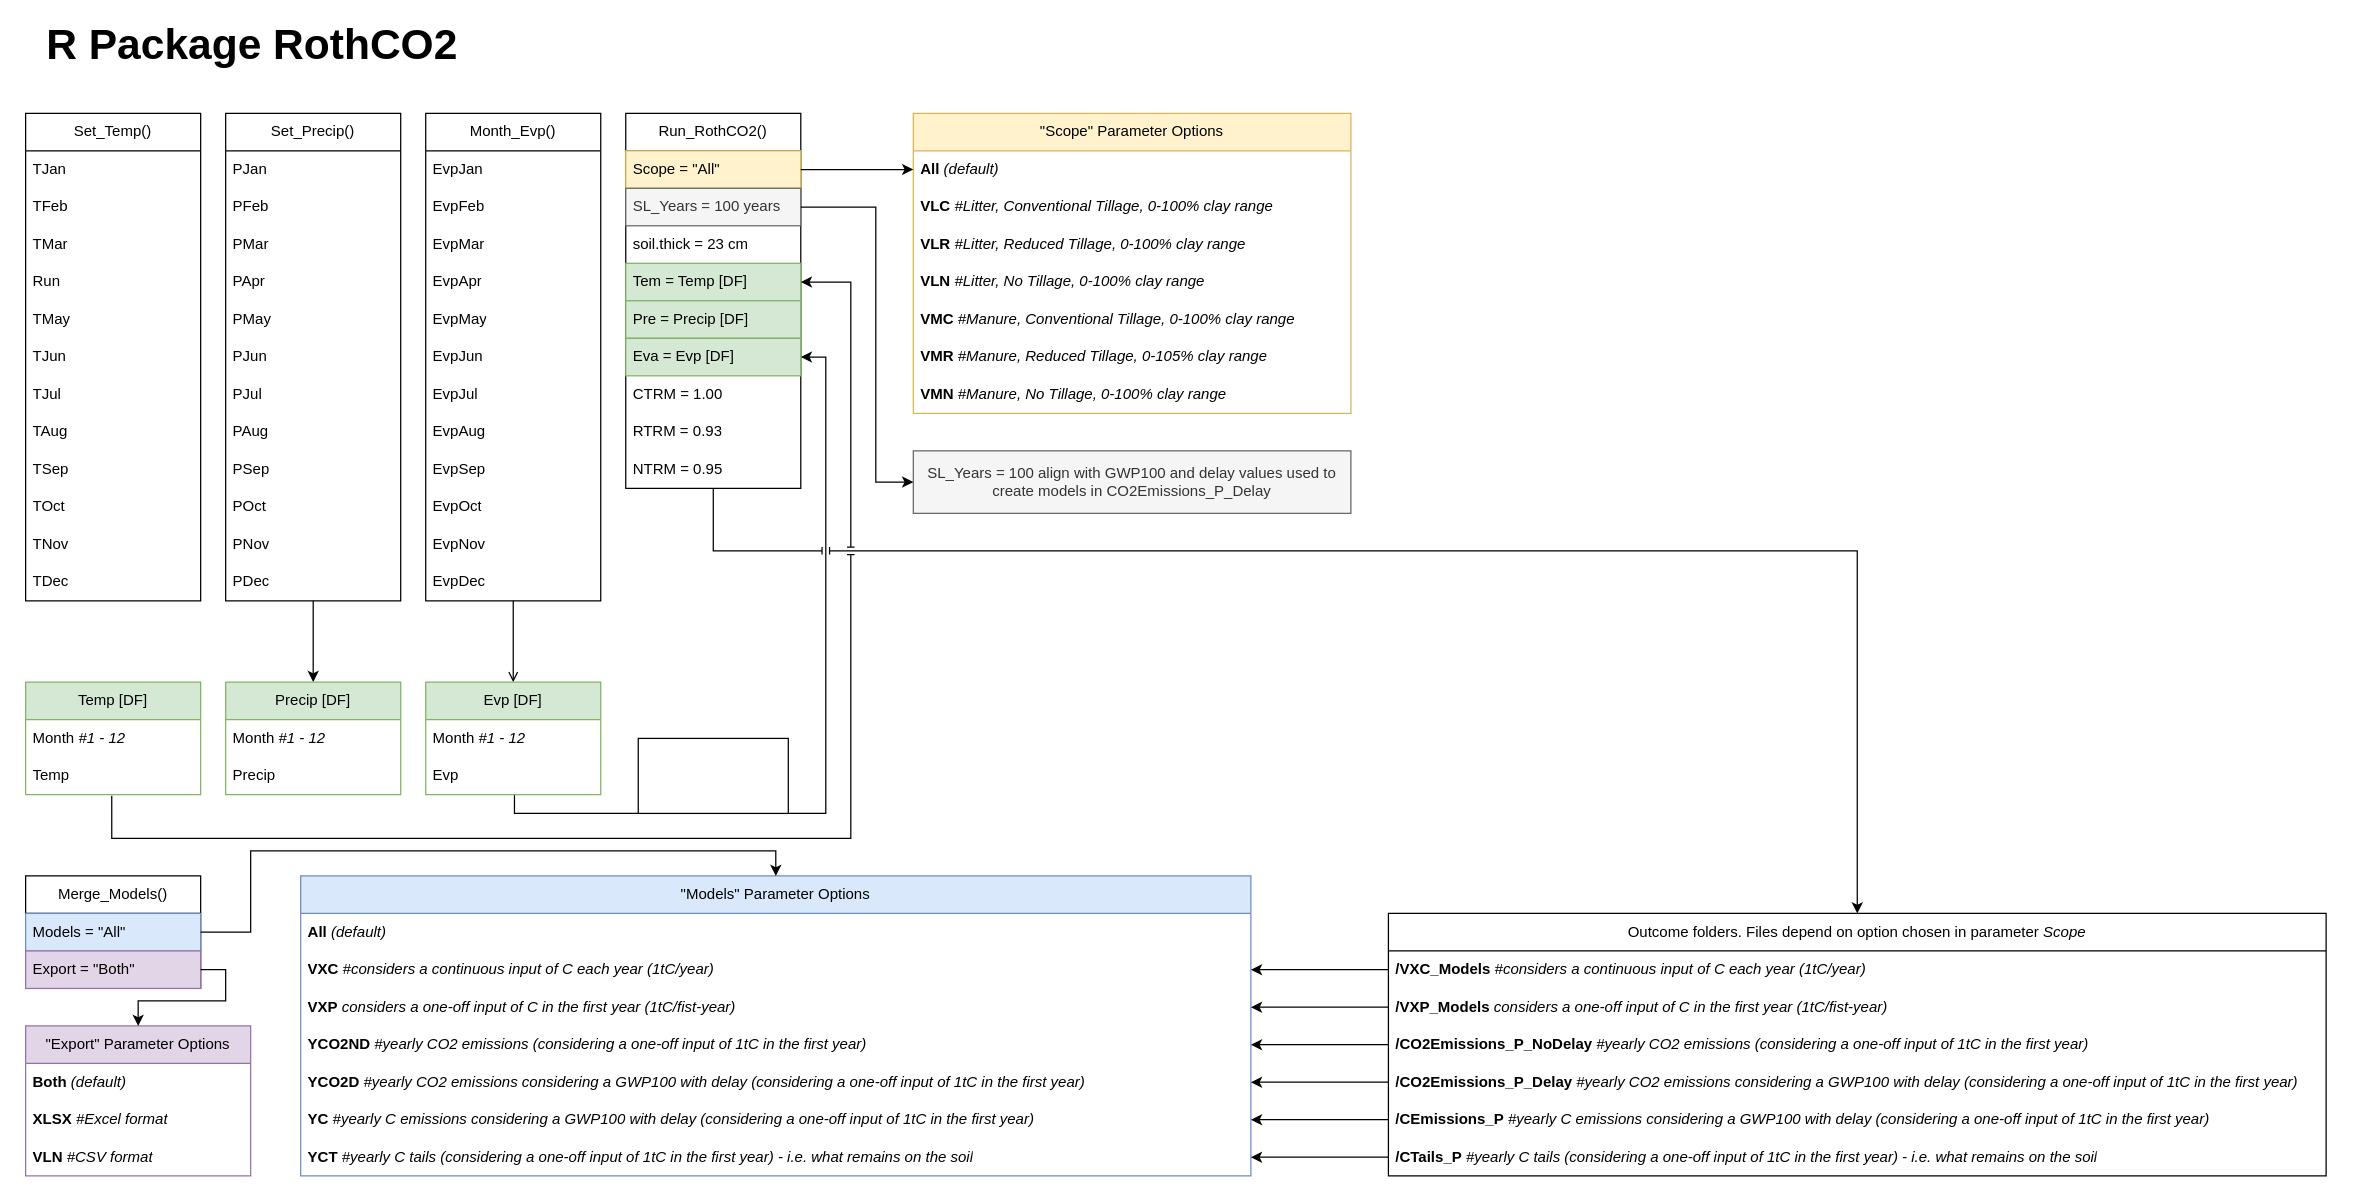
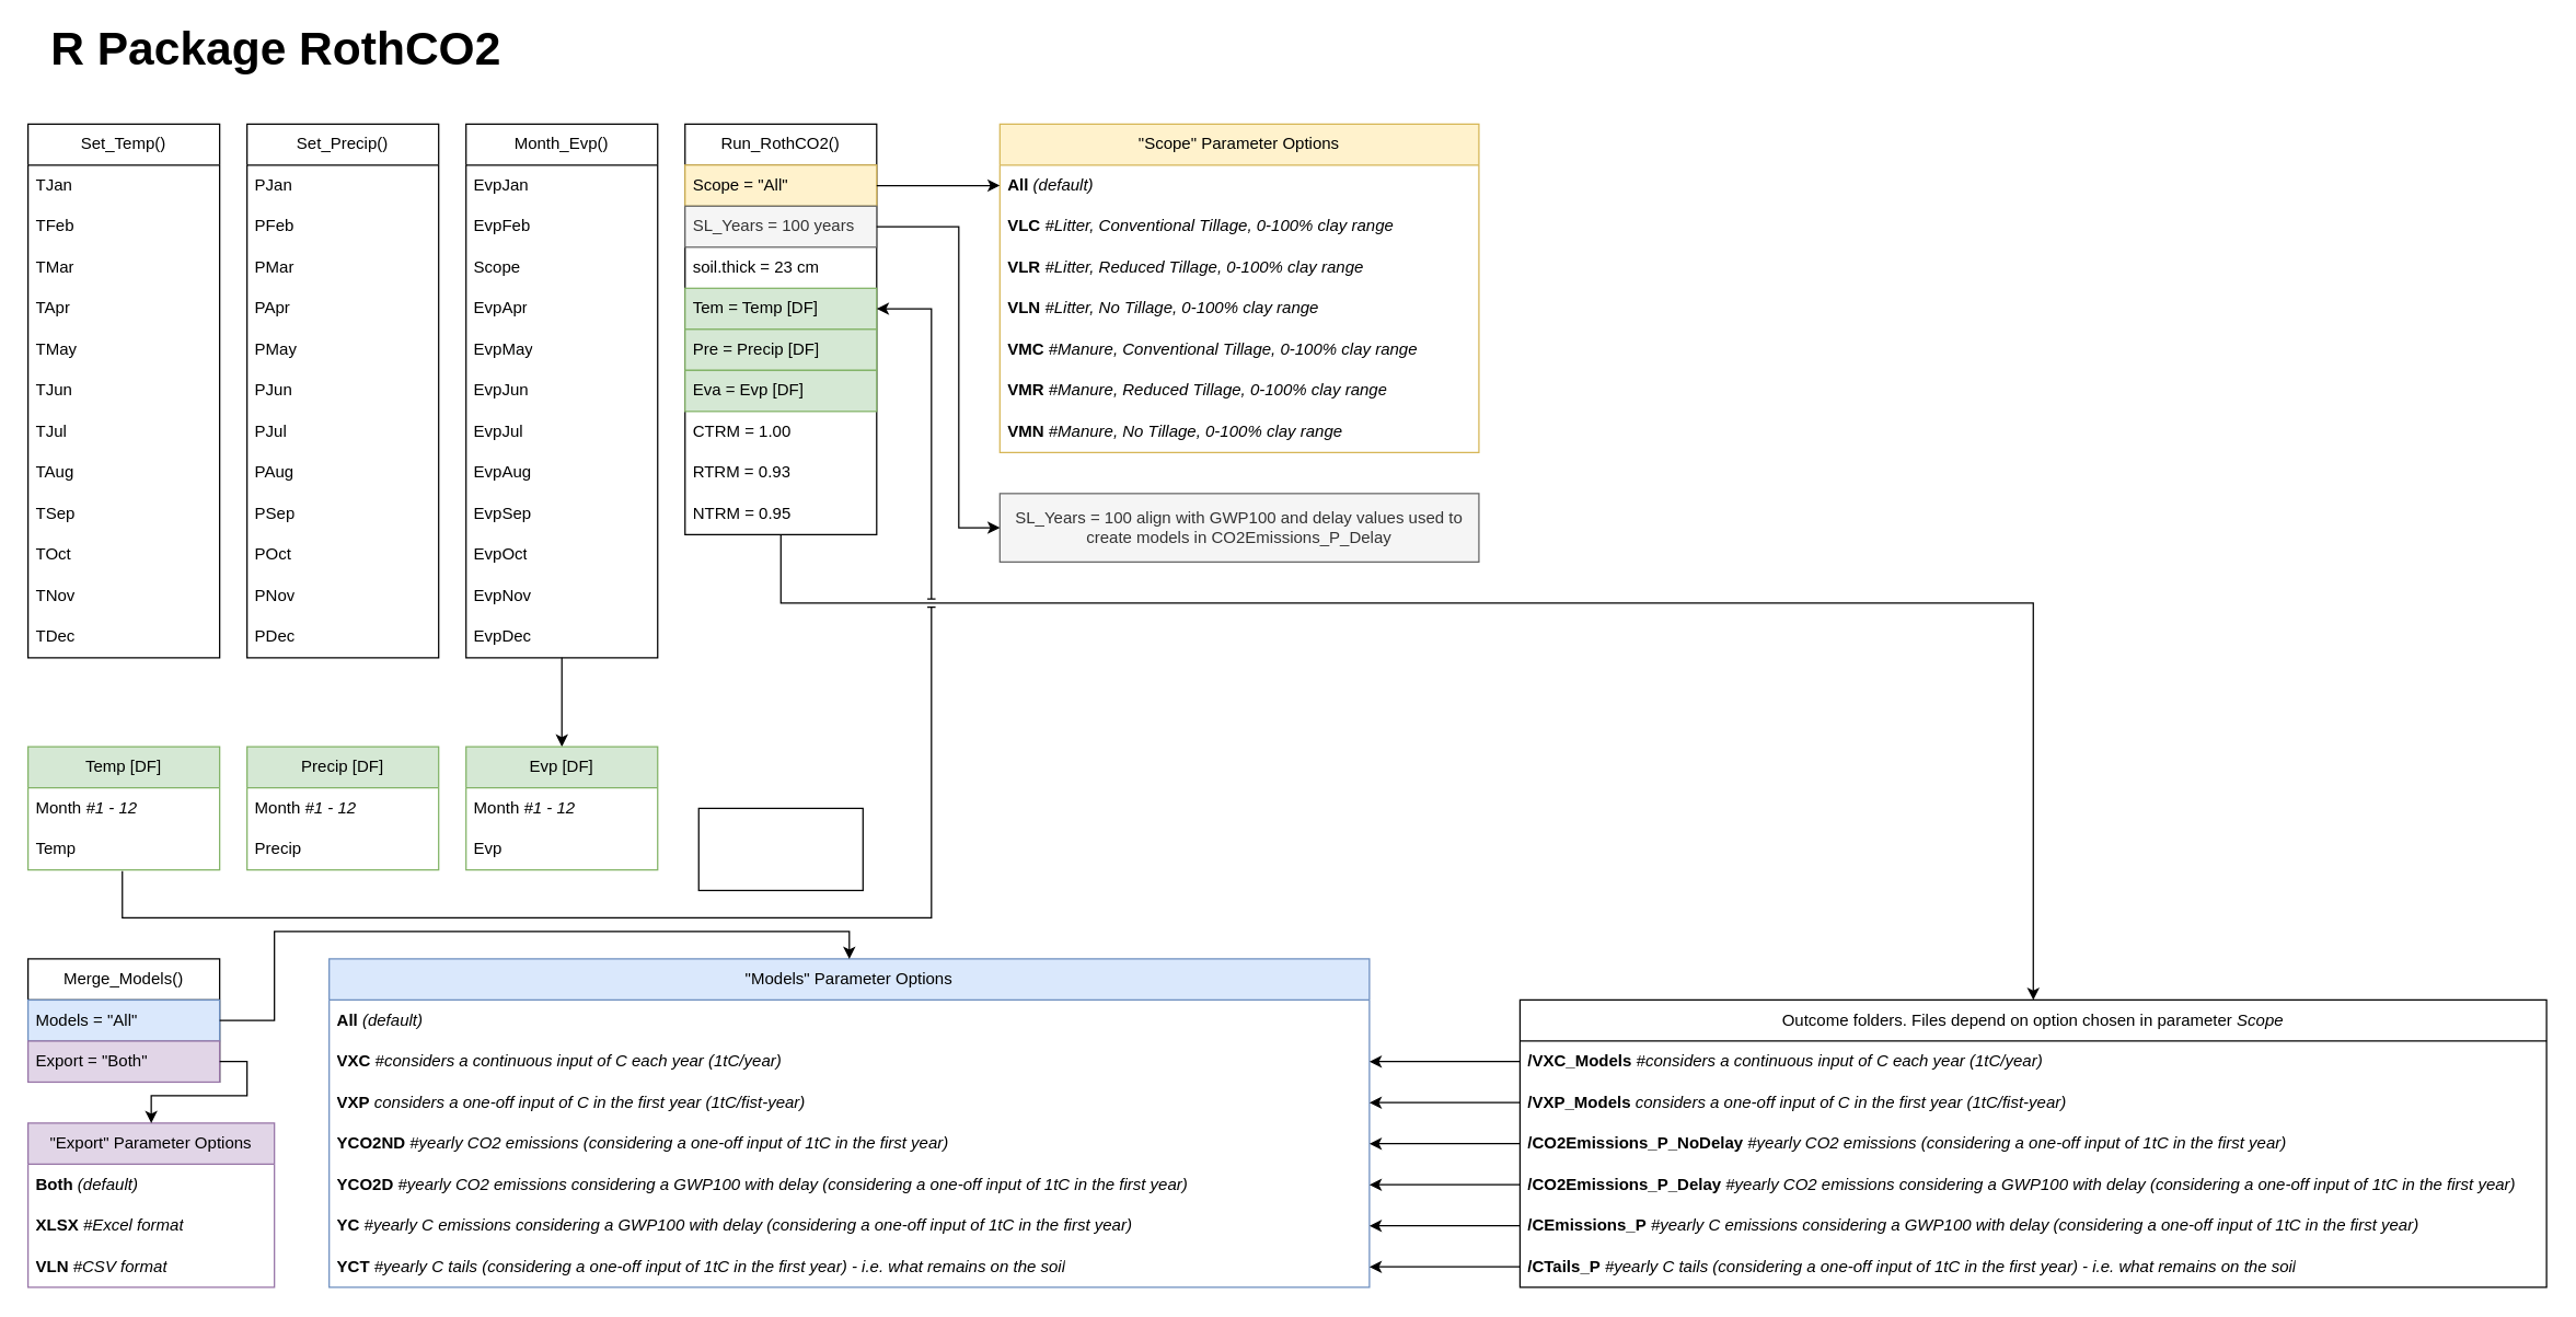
- <mxCell id="33" value="EvpMar" style="text;strokeColor=none;fillColor=none;align=left;verticalAlign=middle;spacingLeft=4;spacingRight=4;overflow=hidden;points=[[0,0.5],[1,0.5]];portConstraint=eastwest;rotatable=0;whiteSpace=wrap;html=1;" vertex="1" parent="30"><mxGeometry y="90" width="140" height="30" as="geometry" /></mxCell>
+ <mxCell id="33" value="Scope" style="text;strokeColor=none;fillColor=none;align=left;verticalAlign=middle;spacingLeft=4;spacingRight=4;overflow=hidden;points=[[0,0.5],[1,0.5]];portConstraint=eastwest;rotatable=0;whiteSpace=wrap;html=1;" vertex="1" parent="30"><mxGeometry y="90" width="140" height="30" as="geometry" /></mxCell>
- <mxCell id="6" value="Run" style="text;strokeColor=none;fillColor=none;align=left;verticalAlign=middle;spacingLeft=4;spacingRight=4;overflow=hidden;points=[[0,0.5],[1,0.5]];portConstraint=eastwest;rotatable=0;whiteSpace=wrap;html=1;" vertex="1" parent="2"><mxGeometry y="120" width="140" height="30" as="geometry" /></mxCell>
+ <mxCell id="6" value="TApr" style="text;strokeColor=none;fillColor=none;align=left;verticalAlign=middle;spacingLeft=4;spacingRight=4;overflow=hidden;points=[[0,0.5],[1,0.5]];portConstraint=eastwest;rotatable=0;whiteSpace=wrap;html=1;" vertex="1" parent="2"><mxGeometry y="120" width="140" height="30" as="geometry" /></mxCell>
- <mxCell id="71" value="&lt;b&gt;VMR&lt;/b&gt;&amp;nbsp;&lt;i style=&quot;border-color: var(--border-color);&quot;&gt;#Manure, Reduced Tillage, 0-105% clay range&lt;/i&gt;" style="text;strokeColor=none;fillColor=none;align=left;verticalAlign=middle;spacingLeft=4;spacingRight=4;overflow=hidden;points=[[0,0.5],[1,0.5]];portConstraint=eastwest;rotatable=0;whiteSpace=wrap;html=1;" vertex="1" parent="65"><mxGeometry y="180" width="350" height="30" as="geometry" /></mxCell>
+ <mxCell id="71" value="&lt;b&gt;VMR&lt;/b&gt;&amp;nbsp;&lt;i style=&quot;border-color: var(--border-color);&quot;&gt;#Manure, Reduced Tillage, 0-100% clay range&lt;/i&gt;" style="text;strokeColor=none;fillColor=none;align=left;verticalAlign=middle;spacingLeft=4;spacingRight=4;overflow=hidden;points=[[0,0.5],[1,0.5]];portConstraint=eastwest;rotatable=0;whiteSpace=wrap;html=1;" vertex="1" parent="65"><mxGeometry y="180" width="350" height="30" as="geometry" /></mxCell>
- <mxCell id="15" value="" style="edgeStyle=orthogonalEdgeStyle;rounded=0;orthogonalLoop=1;jettySize=auto;html=1;entryX=0.5;entryY=0;entryDx=0;entryDy=0;" edge="1" parent="1" source="16" target="46"><mxGeometry relative="1" as="geometry" /></mxCell>
- <mxCell id="29" value="" style="edgeStyle=orthogonalEdgeStyle;rounded=0;orthogonalLoop=1;jettySize=auto;html=1;entryX=0.5;entryY=0;entryDx=0;entryDy=0;endArrow=open;" edge="1" parent="1" source="30" target="50"><mxGeometry relative="1" as="geometry" /></mxCell>
+ <mxCell id="29" value="" style="edgeStyle=orthogonalEdgeStyle;rounded=0;orthogonalLoop=1;jettySize=auto;html=1;entryX=0.5;entryY=0;entryDx=0;entryDy=0;" edge="1" parent="1" source="30" target="50"><mxGeometry relative="1" as="geometry" /></mxCell>
- <mxCell id="49" value="" style="edgeStyle=orthogonalEdgeStyle;rounded=0;orthogonalLoop=1;jettySize=auto;html=1;entryX=1;entryY=0.5;entryDx=0;entryDy=0;exitX=0.507;exitY=1;exitDx=0;exitDy=0;exitPerimeter=0;jumpStyle=line;" edge="1" parent="1" source="52" target="60"><mxGeometry relative="1" as="geometry"><Array as="points"><mxPoint x="411" y="650" /><mxPoint x="660" y="650" /><mxPoint x="660" y="285" /></Array></mxGeometry></mxCell>
